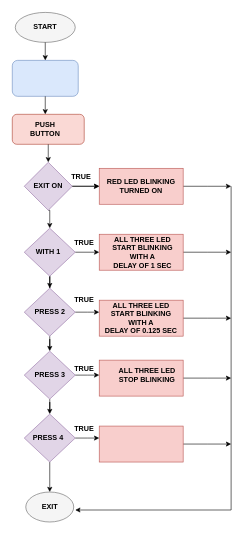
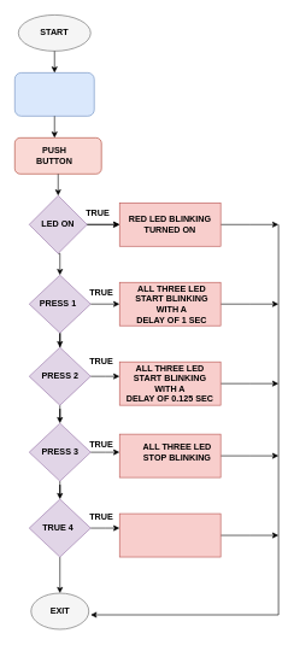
- <mxCell id="32" value="&lt;b&gt;EXIT ON&lt;/b&gt;" style="text;html=1;strokeColor=none;fillColor=none;align=center;verticalAlign=middle;whiteSpace=wrap;rounded=0;" parent="1" vertex="1"><mxGeometry x="50" y="295" width="60" height="30" as="geometry" /></mxCell>
+ <mxCell id="32" value="&lt;b&gt;LED ON&lt;/b&gt;" style="text;html=1;strokeColor=none;fillColor=none;align=center;verticalAlign=middle;whiteSpace=wrap;rounded=0;" parent="1" vertex="1"><mxGeometry x="50" y="295" width="60" height="30" as="geometry" /></mxCell>
- <mxCell id="34" value="&lt;b&gt;WITH 1&lt;/b&gt;" style="text;html=1;strokeColor=none;fillColor=none;align=center;verticalAlign=middle;whiteSpace=wrap;rounded=0;" parent="1" vertex="1"><mxGeometry x="50" y="405" width="60" height="30" as="geometry" /></mxCell>
+ <mxCell id="34" value="&lt;b&gt;PRESS 1&lt;/b&gt;" style="text;html=1;strokeColor=none;fillColor=none;align=center;verticalAlign=middle;whiteSpace=wrap;rounded=0;" parent="1" vertex="1"><mxGeometry x="50" y="405" width="60" height="30" as="geometry" /></mxCell>
- <mxCell id="45" value="&lt;b&gt;PRESS 4&lt;/b&gt;" style="text;html=1;strokeColor=none;fillColor=none;align=center;verticalAlign=middle;whiteSpace=wrap;rounded=0;" parent="1" vertex="1"><mxGeometry x="50" y="715" width="60" height="30" as="geometry" /></mxCell>
+ <mxCell id="45" value="&lt;b&gt;TRUE 4&lt;/b&gt;" style="text;html=1;strokeColor=none;fillColor=none;align=center;verticalAlign=middle;whiteSpace=wrap;rounded=0;" parent="1" vertex="1"><mxGeometry x="50" y="715" width="60" height="30" as="geometry" /></mxCell>
